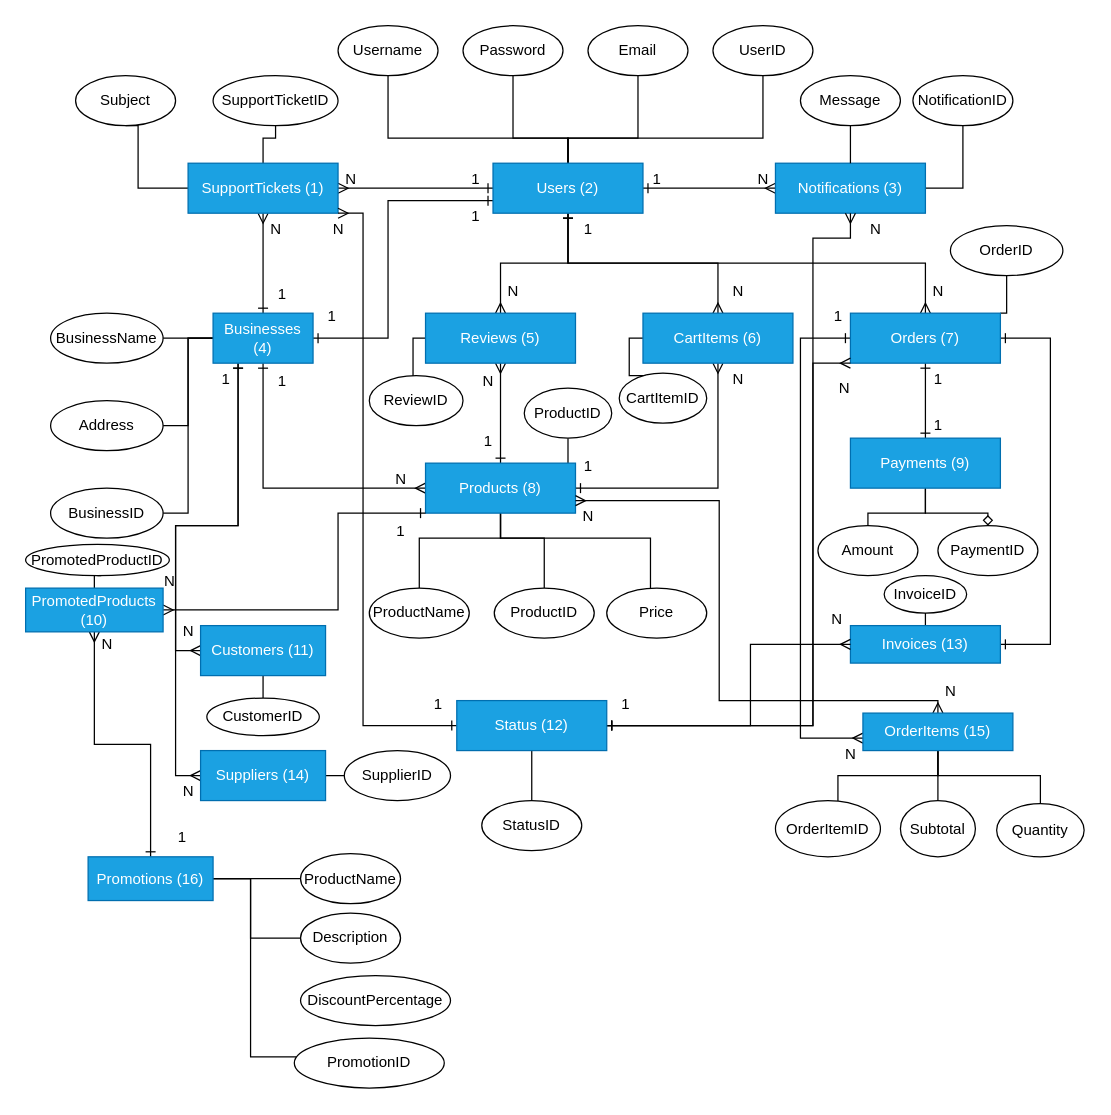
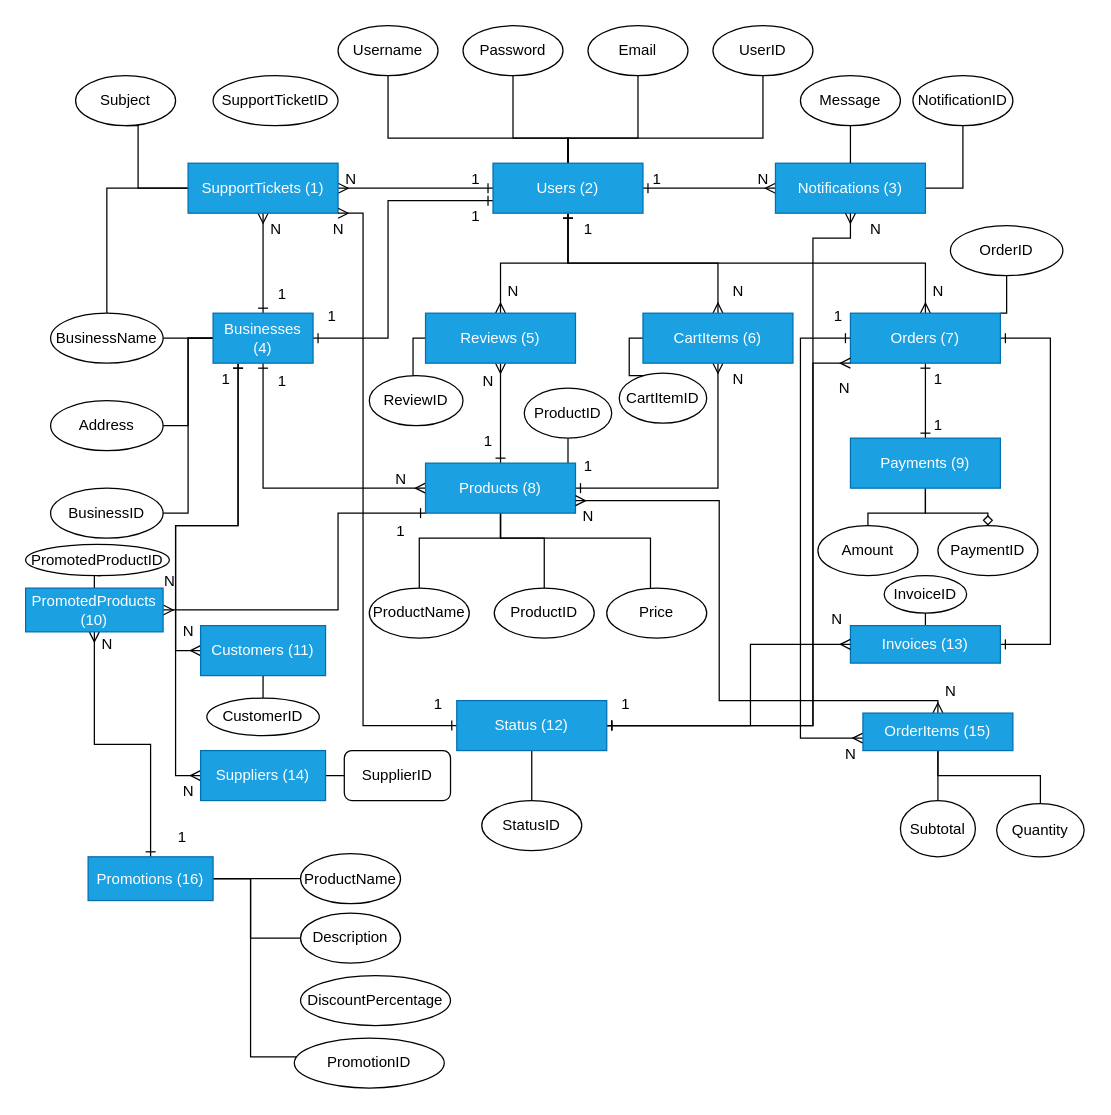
- <mxCell id="41" style="edgeStyle=orthogonalEdgeStyle;rounded=0;orthogonalLoop=1;jettySize=auto;html=1;entryX=0.5;entryY=1;entryDx=0;entryDy=0;endArrow=none;endFill=0;" parent="1" source="43" target="54" edge="1"><mxGeometry relative="1" as="geometry" /></mxCell>
+ <mxCell id="41" style="edgeStyle=orthogonalEdgeStyle;rounded=0;orthogonalLoop=1;jettySize=auto;html=1;endArrow=none;endFill=0;" parent="1" source="43" target="59" edge="1"><mxGeometry relative="1" as="geometry" /></mxCell>
- <mxCell id="138" value="SupplierID" style="ellipse;whiteSpace=wrap;html=1;" parent="1" vertex="1"><mxGeometry x="275" y="600" width="85" height="40" as="geometry" /></mxCell>
+ <mxCell id="138" value="SupplierID" style="whiteSpace=wrap;html=1;rounded=1;" parent="1" vertex="1"><mxGeometry x="275" y="600" width="85" height="40" as="geometry" /></mxCell>
- <mxCell id="85" value="" style="edgeStyle=orthogonalEdgeStyle;rounded=0;orthogonalLoop=1;jettySize=auto;html=1;endArrow=none;endFill=0;" parent="1" source="87" target="106" edge="1"><mxGeometry relative="1" as="geometry"><Array as="points"><mxPoint x="750" y="620" /><mxPoint x="670" y="620" /></Array></mxGeometry></mxCell>
- <mxCell id="106" value="OrderItemID" style="ellipse;whiteSpace=wrap;html=1;rounded=0;" parent="1" vertex="1"><mxGeometry x="620" y="640" width="84" height="45" as="geometry" /></mxCell>
